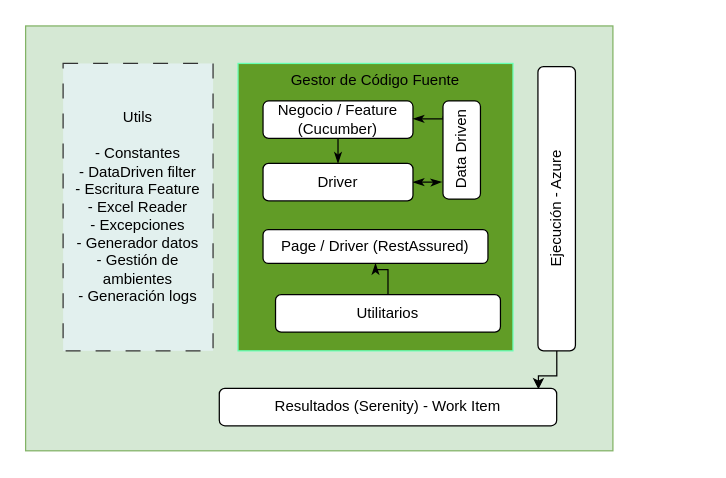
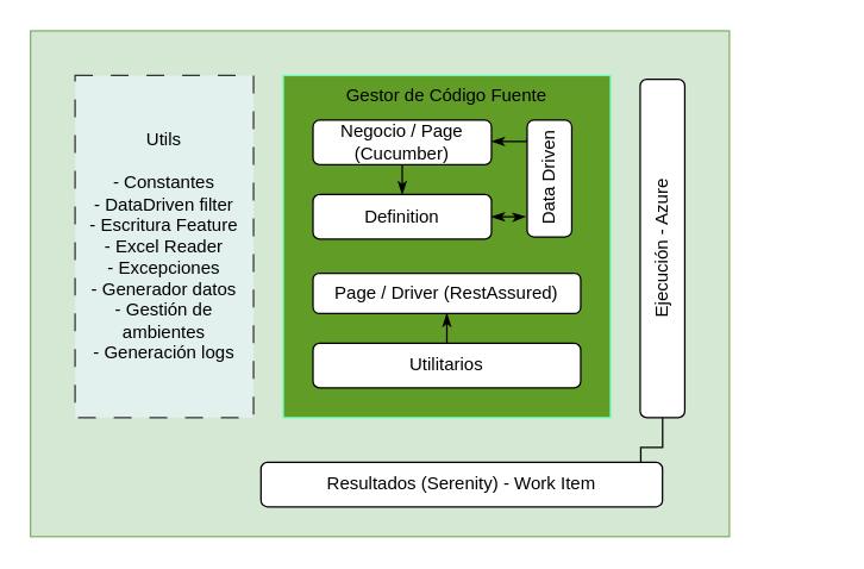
- <mxCell id="5" value="Negocio / Feature&lt;br&gt;(Cucumber)" style="rounded=1;whiteSpace=wrap;html=1;" parent="1" vertex="1"><mxGeometry x="210" y="80" width="120" height="30" as="geometry" /></mxCell>
+ <mxCell id="5" value="Negocio / Page&lt;br&gt;(Cucumber)" style="rounded=1;whiteSpace=wrap;html=1;" parent="1" vertex="1"><mxGeometry x="210" y="80" width="120" height="30" as="geometry" /></mxCell>
- <mxCell id="7" value="Driver" style="rounded=1;whiteSpace=wrap;html=1;" parent="1" vertex="1"><mxGeometry x="210" y="130" width="120" height="30" as="geometry" /></mxCell>
+ <mxCell id="7" value="Definition" style="rounded=1;whiteSpace=wrap;html=1;" parent="1" vertex="1"><mxGeometry x="210" y="130" width="120" height="30" as="geometry" /></mxCell>
- <mxCell id="15" value="Utilitarios" style="rounded=1;whiteSpace=wrap;html=1;" parent="1" vertex="1"><mxGeometry x="220" y="235" width="180" height="30" as="geometry" /></mxCell>
+ <mxCell id="15" value="Utilitarios" style="rounded=1;whiteSpace=wrap;html=1;" parent="1" vertex="1"><mxGeometry x="210" y="230" width="180" height="30" as="geometry" /></mxCell>
- <mxCell id="12" value="" style="edgeStyle=orthogonalEdgeStyle;rounded=0;orthogonalLoop=1;jettySize=auto;html=1;entryX=0.946;entryY=0.027;entryDx=0;entryDy=0;entryPerimeter=0;" parent="1" source="13" target="17" edge="1"><mxGeometry relative="1" as="geometry" /></mxCell>
+ <mxCell id="12" value="" style="edgeStyle=orthogonalEdgeStyle;rounded=0;orthogonalLoop=1;jettySize=auto;html=1;entryX=0.946;entryY=0.027;entryDx=0;entryDy=0;entryPerimeter=0;endArrow=none;" parent="1" source="13" target="17" edge="1"><mxGeometry relative="1" as="geometry" /></mxCell>
